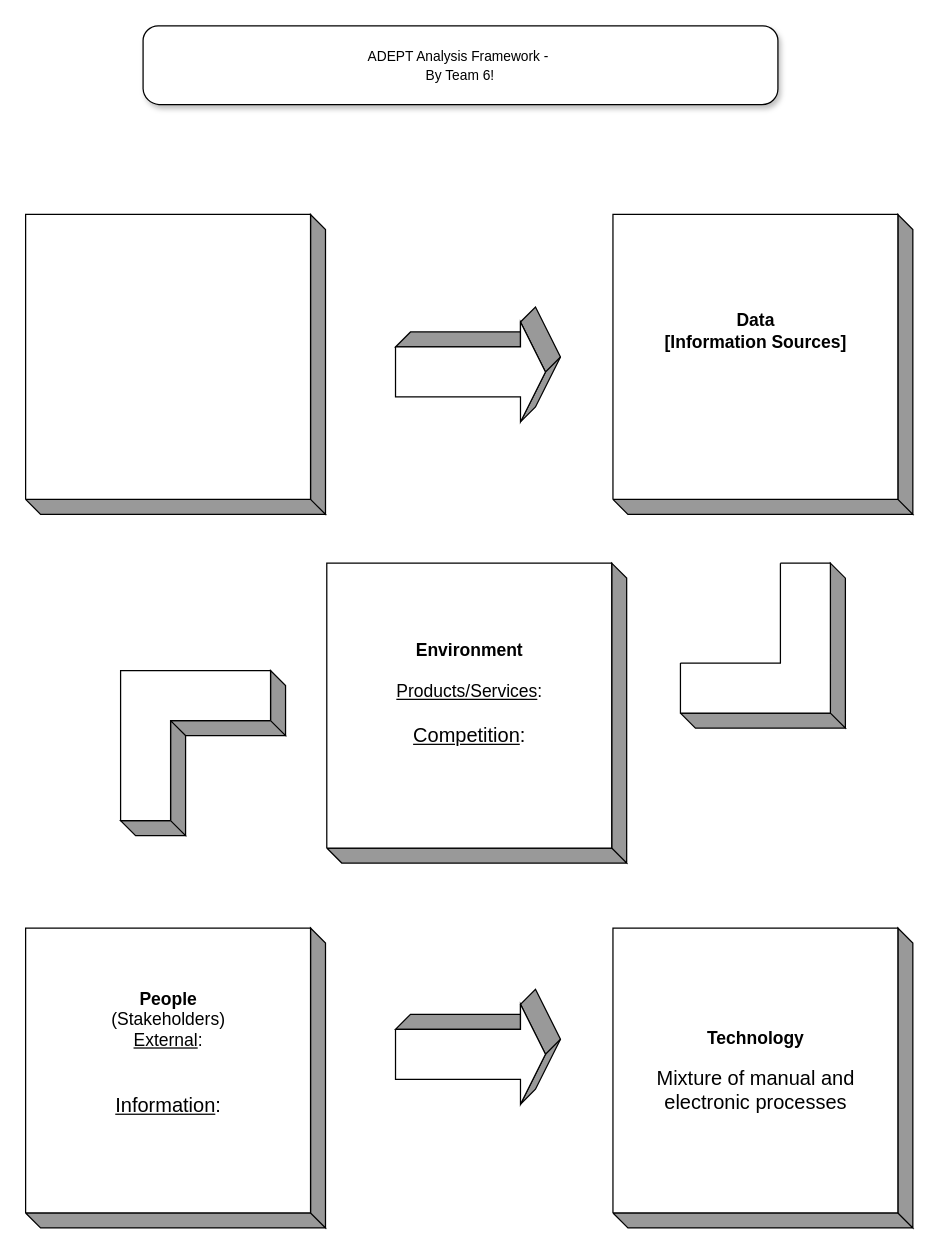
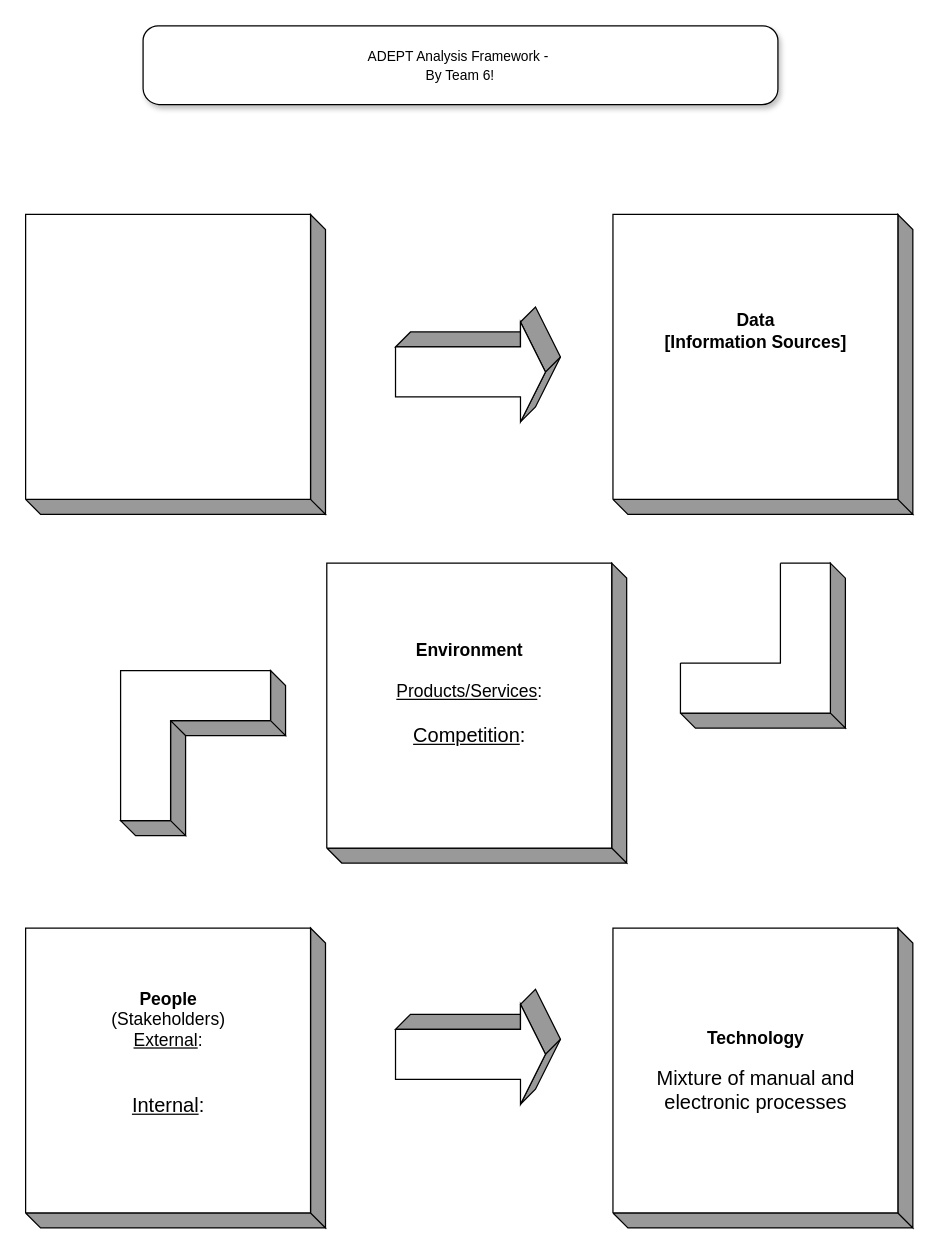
- <mxCell id="13" value="&lt;p style=&quot;align:center;margin-left:0;margin-right:0;margin-top:0px;margin-bottom:0px;text-indent:0;valign:middle;direction:ltr;&quot;&gt;&lt;font style=&quot;font-size: 14px;&quot;&gt;&lt;font style=&quot;font-family: Arial; color: rgb(0, 0, 0); direction: ltr; letter-spacing: 0px; line-height: 120%; opacity: 1;&quot;&gt;&lt;b style=&quot;&quot;&gt;People&lt;/b&gt;&lt;/font&gt;&lt;font style=&quot;font-family: Arial; color: rgb(0, 0, 0); direction: ltr; letter-spacing: 0px; line-height: 120%; opacity: 1;&quot;&gt; &lt;br&gt;(Stakeholders)&lt;/font&gt;&lt;font style=&quot;font-family: Arial; color: rgb(0, 0, 0); direction: ltr; letter-spacing: 0px; line-height: 120%; opacity: 1;&quot;&gt;&lt;br&gt;&lt;/font&gt;&lt;font style=&quot;font-family: Arial; color: rgb(0, 0, 0); direction: ltr; letter-spacing: 0px; line-height: 120%; opacity: 1;&quot;&gt;&lt;u&gt;External&lt;/u&gt;&lt;/font&gt;&lt;font style=&quot;font-family: Arial; color: rgb(0, 0, 0); direction: ltr; letter-spacing: 0px; line-height: 120%; opacity: 1;&quot;&gt;:&lt;/font&gt;&lt;/font&gt;&lt;/p&gt;&lt;p style=&quot;align:center;margin-left:0;margin-right:0;margin-top:0px;margin-bottom:0px;text-indent:0;valign:middle;direction:ltr;&quot;&gt;&lt;br&gt;&lt;/p&gt;&lt;p style=&quot;align:center;margin-left:0;margin-right:0;margin-top:0px;margin-bottom:0px;text-indent:0;valign:middle;direction:ltr;&quot;&gt;&lt;font size=&quot;3&quot;&gt;&lt;font style=&quot;font-family: Arial; color: rgb(0, 0, 0); direction: ltr; letter-spacing: 0px; line-height: 120%; opacity: 1;&quot;&gt;&lt;br&gt;&lt;/font&gt;&lt;font style=&quot;font-family: Arial; color: rgb(0, 0, 0); direction: ltr; letter-spacing: 0px; line-height: 120%; opacity: 1;&quot;&gt;&lt;u&gt;Information&lt;/u&gt;&lt;/font&gt;&lt;font style=&quot;font-family: Arial; color: rgb(0, 0, 0); direction: ltr; letter-spacing: 0px; line-height: 120%; opacity: 1;&quot;&gt;:&lt;br&gt;&lt;/font&gt;&lt;/font&gt;&lt;/p&gt;&lt;p style=&quot;align:center;margin-left:0;margin-right:0;margin-top:0px;margin-bottom:0px;text-indent:0;valign:middle;direction:ltr;&quot;&gt;&lt;br&gt;&lt;/p&gt;&lt;p style=&quot;align:center;margin-left:0;margin-right:0;margin-top:0px;margin-bottom:0px;text-indent:0;valign:middle;direction:ltr;&quot;&gt;&lt;font style=&quot;font-family: Arial; color: rgb(0, 0, 0); direction: ltr; letter-spacing: 0px; line-height: 120%; opacity: 1;&quot;&gt;&lt;br&gt;&lt;/font&gt;&lt;/p&gt;" style="text;vsdxID=8;fillColor=none;gradientColor=none;strokeColor=none;labelBackgroundColor=none;rounded=0;html=1;whiteSpace=wrap;verticalAlign=middle;align=center;;html=1;" parent="10" vertex="1"><mxGeometry y="-0.6" width="228.6" height="228.6" as="geometry" /></mxCell>
+ <mxCell id="13" value="&lt;p style=&quot;align:center;margin-left:0;margin-right:0;margin-top:0px;margin-bottom:0px;text-indent:0;valign:middle;direction:ltr;&quot;&gt;&lt;font style=&quot;font-size: 14px;&quot;&gt;&lt;font style=&quot;font-family: Arial; color: rgb(0, 0, 0); direction: ltr; letter-spacing: 0px; line-height: 120%; opacity: 1;&quot;&gt;&lt;b style=&quot;&quot;&gt;People&lt;/b&gt;&lt;/font&gt;&lt;font style=&quot;font-family: Arial; color: rgb(0, 0, 0); direction: ltr; letter-spacing: 0px; line-height: 120%; opacity: 1;&quot;&gt; &lt;br&gt;(Stakeholders)&lt;/font&gt;&lt;font style=&quot;font-family: Arial; color: rgb(0, 0, 0); direction: ltr; letter-spacing: 0px; line-height: 120%; opacity: 1;&quot;&gt;&lt;br&gt;&lt;/font&gt;&lt;font style=&quot;font-family: Arial; color: rgb(0, 0, 0); direction: ltr; letter-spacing: 0px; line-height: 120%; opacity: 1;&quot;&gt;&lt;u&gt;External&lt;/u&gt;&lt;/font&gt;&lt;font style=&quot;font-family: Arial; color: rgb(0, 0, 0); direction: ltr; letter-spacing: 0px; line-height: 120%; opacity: 1;&quot;&gt;:&lt;/font&gt;&lt;/font&gt;&lt;/p&gt;&lt;p style=&quot;align:center;margin-left:0;margin-right:0;margin-top:0px;margin-bottom:0px;text-indent:0;valign:middle;direction:ltr;&quot;&gt;&lt;br&gt;&lt;/p&gt;&lt;p style=&quot;align:center;margin-left:0;margin-right:0;margin-top:0px;margin-bottom:0px;text-indent:0;valign:middle;direction:ltr;&quot;&gt;&lt;font size=&quot;3&quot;&gt;&lt;font style=&quot;font-family: Arial; color: rgb(0, 0, 0); direction: ltr; letter-spacing: 0px; line-height: 120%; opacity: 1;&quot;&gt;&lt;br&gt;&lt;/font&gt;&lt;font style=&quot;font-family: Arial; color: rgb(0, 0, 0); direction: ltr; letter-spacing: 0px; line-height: 120%; opacity: 1;&quot;&gt;&lt;u&gt;Internal&lt;/u&gt;&lt;/font&gt;&lt;font style=&quot;font-family: Arial; color: rgb(0, 0, 0); direction: ltr; letter-spacing: 0px; line-height: 120%; opacity: 1;&quot;&gt;:&lt;br&gt;&lt;/font&gt;&lt;/font&gt;&lt;/p&gt;&lt;p style=&quot;align:center;margin-left:0;margin-right:0;margin-top:0px;margin-bottom:0px;text-indent:0;valign:middle;direction:ltr;&quot;&gt;&lt;br&gt;&lt;/p&gt;&lt;p style=&quot;align:center;margin-left:0;margin-right:0;margin-top:0px;margin-bottom:0px;text-indent:0;valign:middle;direction:ltr;&quot;&gt;&lt;font style=&quot;font-family: Arial; color: rgb(0, 0, 0); direction: ltr; letter-spacing: 0px; line-height: 120%; opacity: 1;&quot;&gt;&lt;br&gt;&lt;/font&gt;&lt;/p&gt;" style="text;vsdxID=8;fillColor=none;gradientColor=none;strokeColor=none;labelBackgroundColor=none;rounded=0;html=1;whiteSpace=wrap;verticalAlign=middle;align=center;;html=1;" parent="10" vertex="1"><mxGeometry y="-0.6" width="228.6" height="228.6" as="geometry" /></mxCell>
